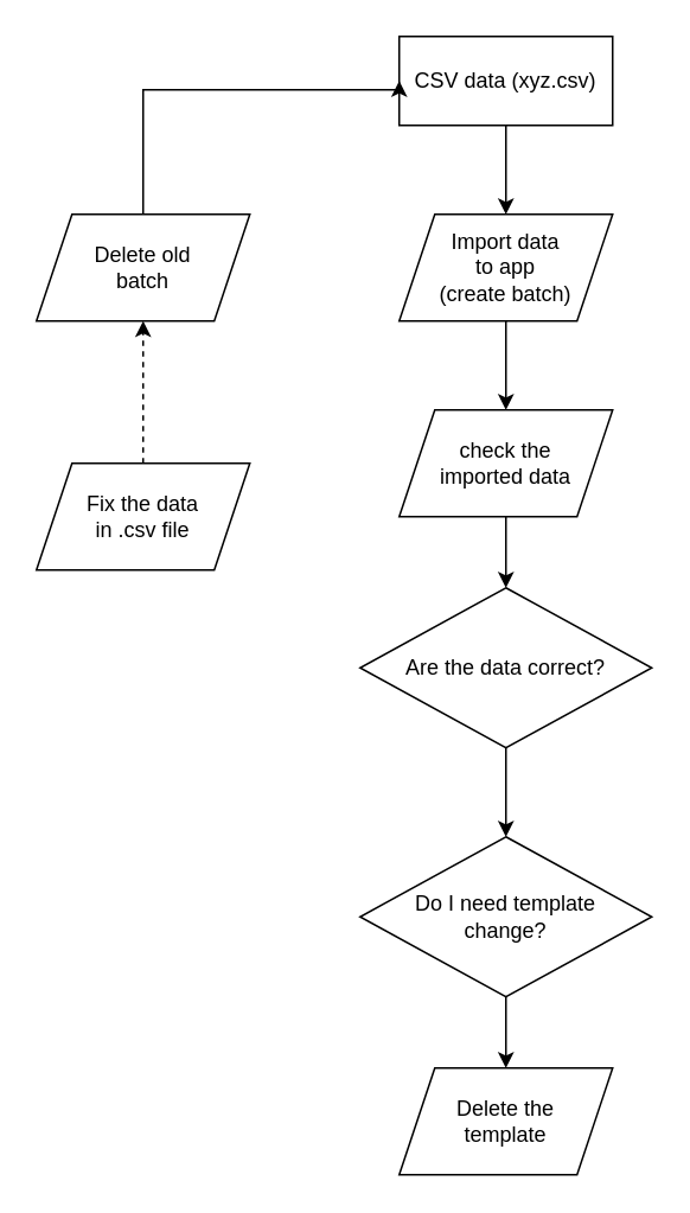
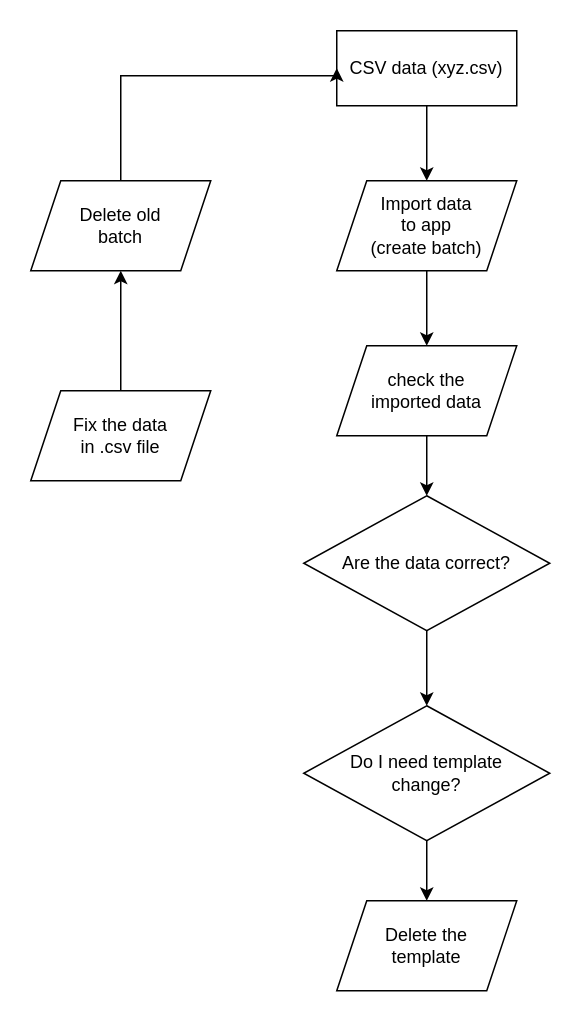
- <mxCell id="10" style="edgeStyle=orthogonalEdgeStyle;rounded=0;orthogonalLoop=1;jettySize=auto;html=1;entryX=0.5;entryY=1;entryDx=0;entryDy=0;dashed=1;" edge="1" parent="1" source="11" target="13"><mxGeometry relative="1" as="geometry" /></mxCell>
+ <mxCell id="10" style="edgeStyle=orthogonalEdgeStyle;rounded=0;orthogonalLoop=1;jettySize=auto;html=1;entryX=0.5;entryY=1;entryDx=0;entryDy=0;" edge="1" parent="1" source="11" target="13"><mxGeometry relative="1" as="geometry" /></mxCell>
